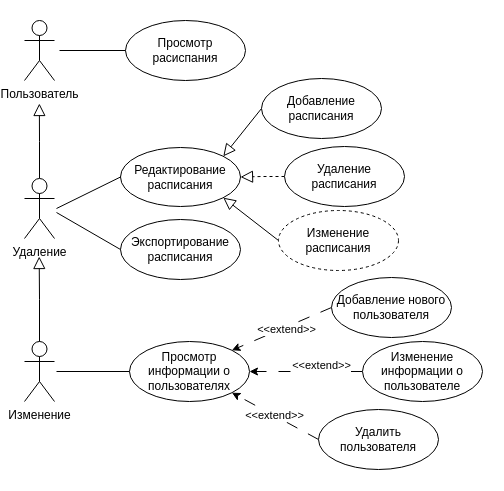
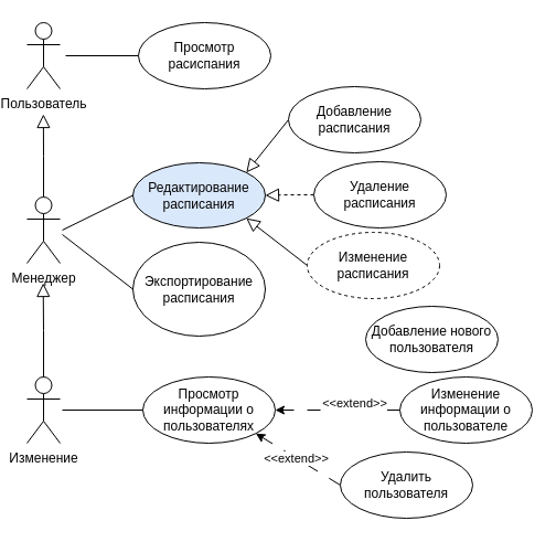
- <mxCell id="9" value="Редактирование расписания" style="ellipse;whiteSpace=wrap;html=1;" vertex="1" parent="1"><mxGeometry x="116" y="147" width="120" height="59" as="geometry" /></mxCell>
+ <mxCell id="9" value="Редактирование расписания" style="ellipse;whiteSpace=wrap;html=1;fillColor=#dae8fc;" vertex="1" parent="1"><mxGeometry x="116" y="147" width="120" height="59" as="geometry" /></mxCell>
- <mxCell id="18" value="Экспортирование расписания" style="ellipse;whiteSpace=wrap;html=1;" vertex="1" parent="1"><mxGeometry x="116" y="219" width="120" height="60" as="geometry" /></mxCell>
+ <mxCell id="18" value="Экспортирование расписания" style="ellipse;whiteSpace=wrap;html=1;" vertex="1" parent="1"><mxGeometry x="116" y="219" width="120" height="85" as="geometry" /></mxCell>
- <mxCell id="4" value="Удаление" style="shape=umlActor;verticalLabelPosition=bottom;verticalAlign=top;html=1;outlineConnect=0;" vertex="1" parent="1"><mxGeometry x="20" y="178" width="30" height="60" as="geometry" /></mxCell>
+ <mxCell id="4" value="Менеджер" style="shape=umlActor;verticalLabelPosition=bottom;verticalAlign=top;html=1;outlineConnect=0;" vertex="1" parent="1"><mxGeometry x="20" y="178" width="30" height="60" as="geometry" /></mxCell>
- <mxCell id="21" style="rounded=0;orthogonalLoop=1;jettySize=auto;html=1;exitX=0;exitY=0.5;exitDx=0;exitDy=0;entryX=1;entryY=0;entryDx=0;entryDy=0;dashed=1;dashPattern=12 12;" edge="1" parent="1" source="23" target="17"><mxGeometry relative="1" as="geometry" /></mxCell>
- <mxCell id="22" value="&amp;lt;&amp;lt;extend&amp;gt;&amp;gt;" style="edgeLabel;html=1;align=center;verticalAlign=middle;resizable=0;points=[];" vertex="1" connectable="0" parent="21"><mxGeometry x="-0.075" y="2" relative="1" as="geometry"><mxPoint as="offset" /></mxGeometry></mxCell>
- <mxCell id="29" value="Удалить пользователя" style="ellipse;whiteSpace=wrap;html=1;" vertex="1" parent="1"><mxGeometry x="314" y="409" width="120" height="60" as="geometry" /></mxCell>
+ <mxCell id="29" value="Удалить пользователя" style="ellipse;whiteSpace=wrap;html=1;" vertex="1" parent="1"><mxGeometry x="304" y="409" width="120" height="60" as="geometry" /></mxCell>
